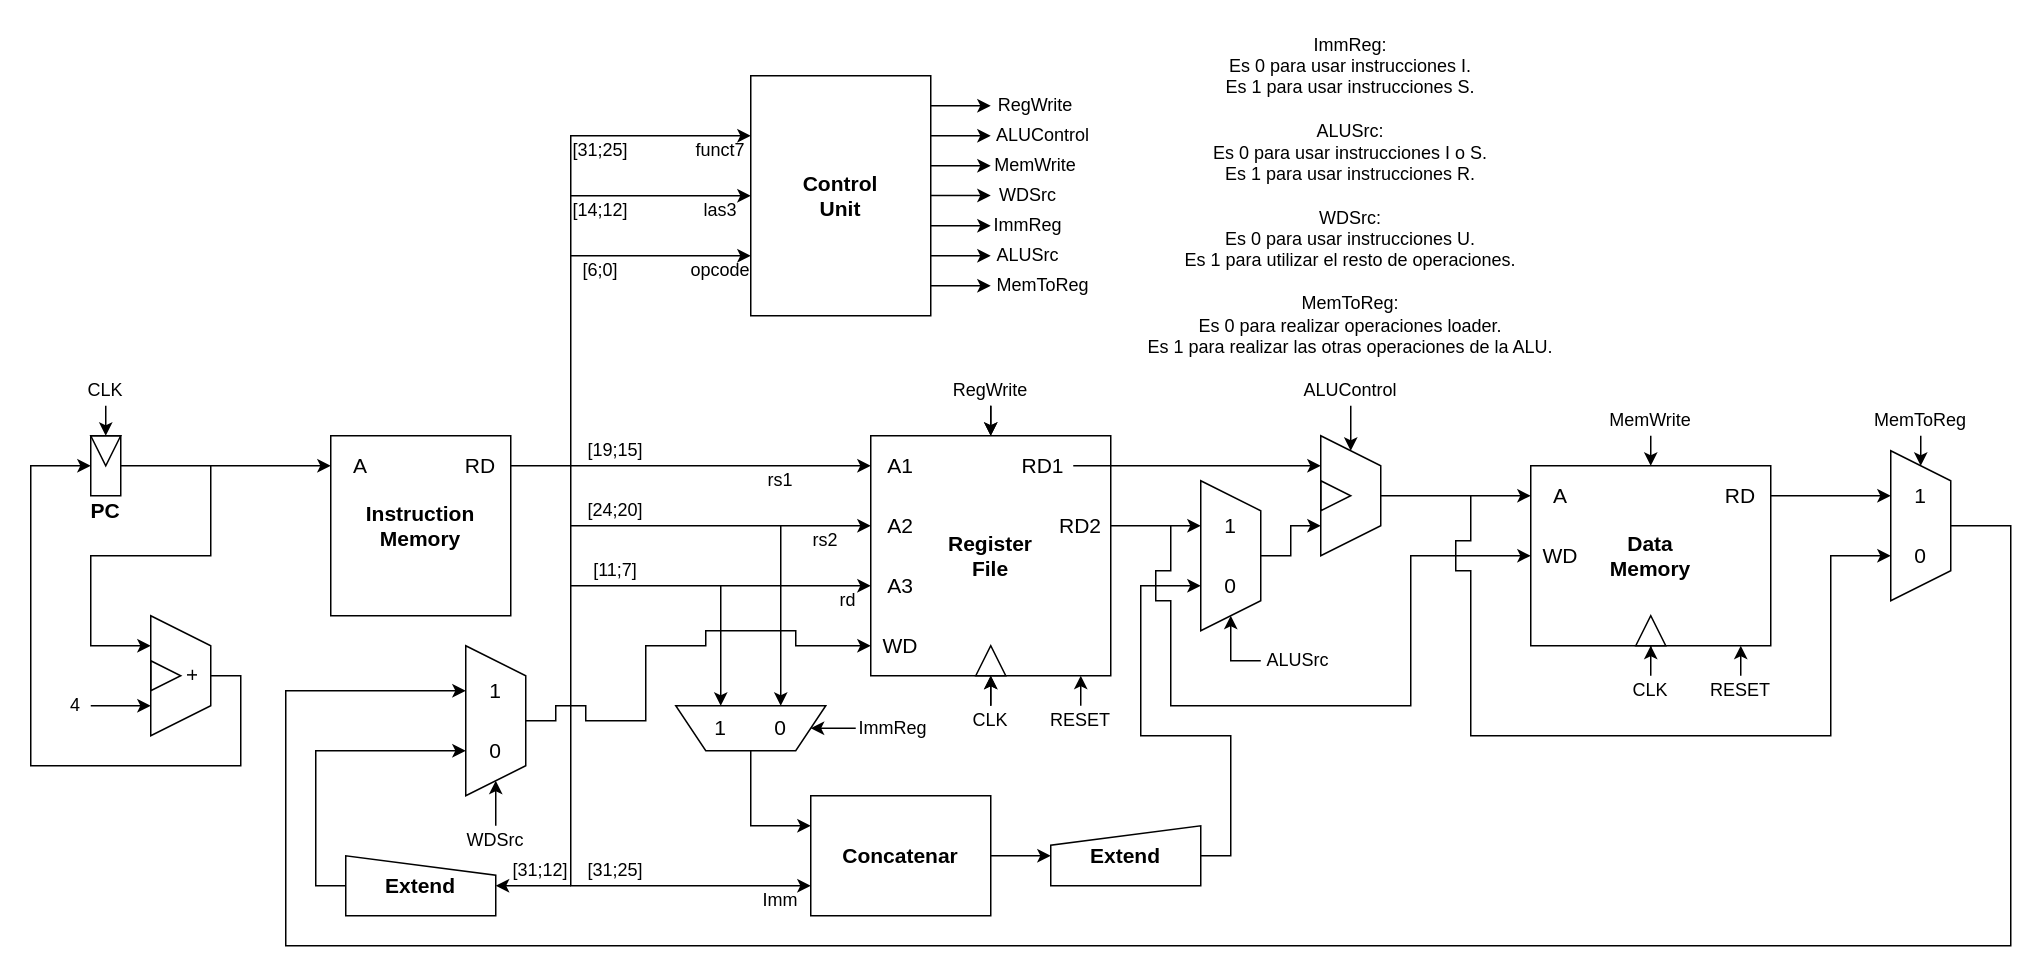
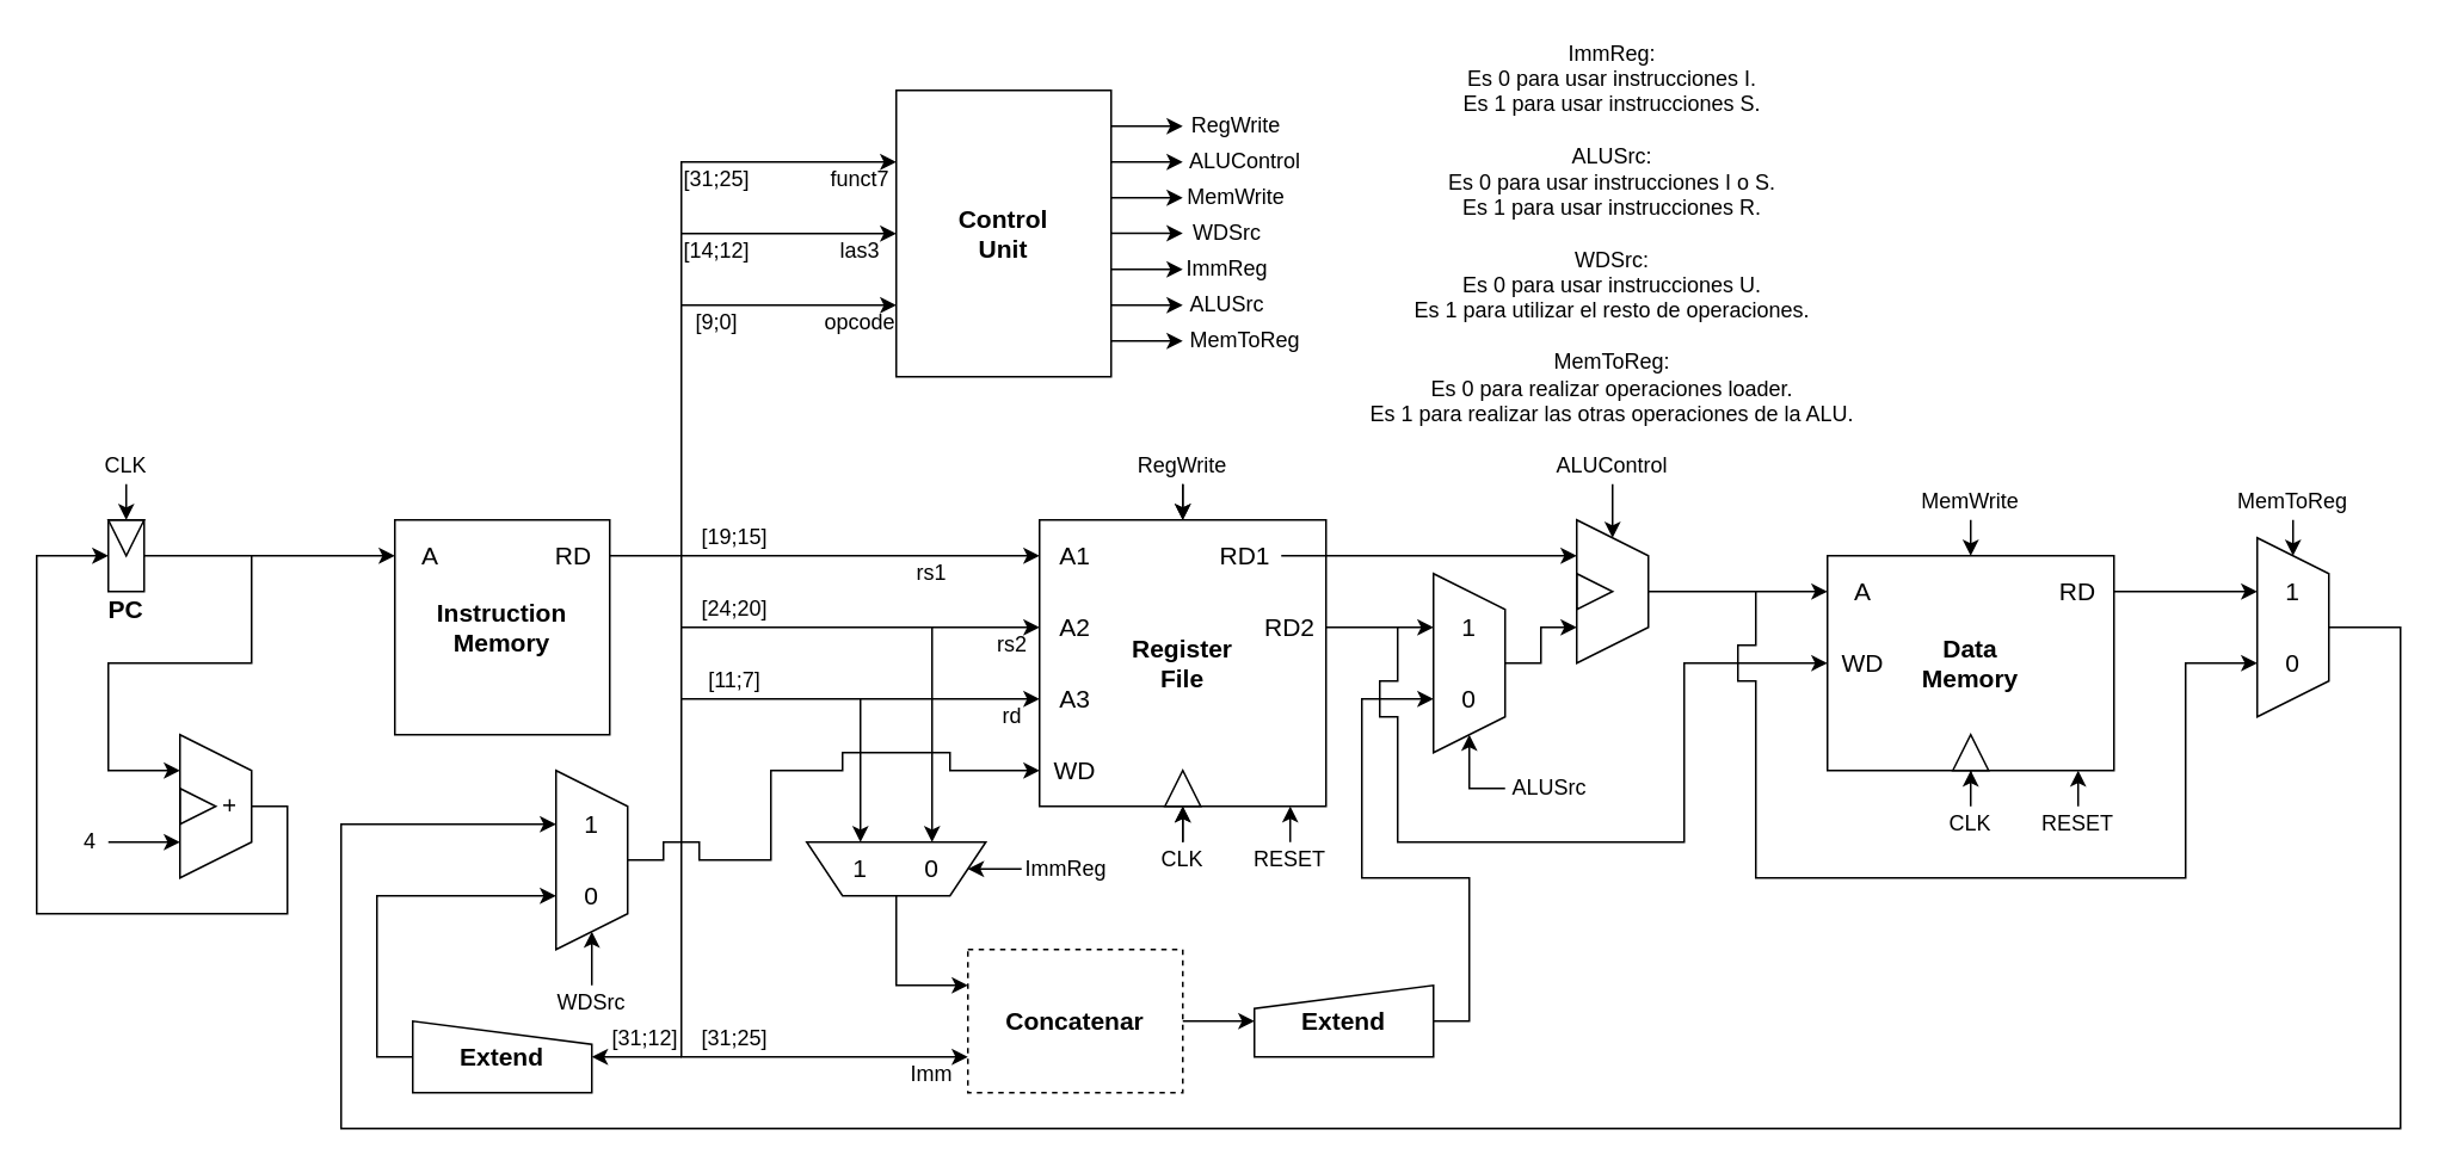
- <mxCell id="47" value="[6;0]" style="text;html=1;strokeColor=none;fillColor=none;align=center;verticalAlign=middle;whiteSpace=wrap;rounded=0;fontSize=12;fontStyle=0" parent="1" vertex="1"><mxGeometry x="380" y="170" width="40" height="20" as="geometry" /></mxCell>
+ <mxCell id="47" value="[9;0]" style="text;html=1;strokeColor=none;fillColor=none;align=center;verticalAlign=middle;whiteSpace=wrap;rounded=0;fontSize=12;fontStyle=0" parent="1" vertex="1"><mxGeometry x="380" y="170" width="40" height="20" as="geometry" /></mxCell>
- <mxCell id="28" value="rs2" style="text;html=1;strokeColor=none;fillColor=none;align=center;verticalAlign=middle;whiteSpace=wrap;rounded=0;fontSize=12;fontStyle=0" parent="1" vertex="1"><mxGeometry x="535" y="350" width="30" height="20" as="geometry" /></mxCell>
+ <mxCell id="28" value="rs2" style="text;html=1;strokeColor=none;fillColor=none;align=center;verticalAlign=middle;whiteSpace=wrap;rounded=0;fontSize=12;fontStyle=0" parent="1" vertex="1"><mxGeometry x="550" y="350" width="30" height="20" as="geometry" /></mxCell>
- <mxCell id="58" value="Concatenar" style="rounded=0;whiteSpace=wrap;html=1;fillColor=none;fontSize=14;fontStyle=1" parent="1" vertex="1"><mxGeometry x="540" y="530" width="120" height="80" as="geometry" /></mxCell>
+ <mxCell id="58" value="Concatenar" style="rounded=0;whiteSpace=wrap;html=1;fillColor=none;fontSize=14;fontStyle=1;dashed=1;" parent="1" vertex="1"><mxGeometry x="540" y="530" width="120" height="80" as="geometry" /></mxCell>
